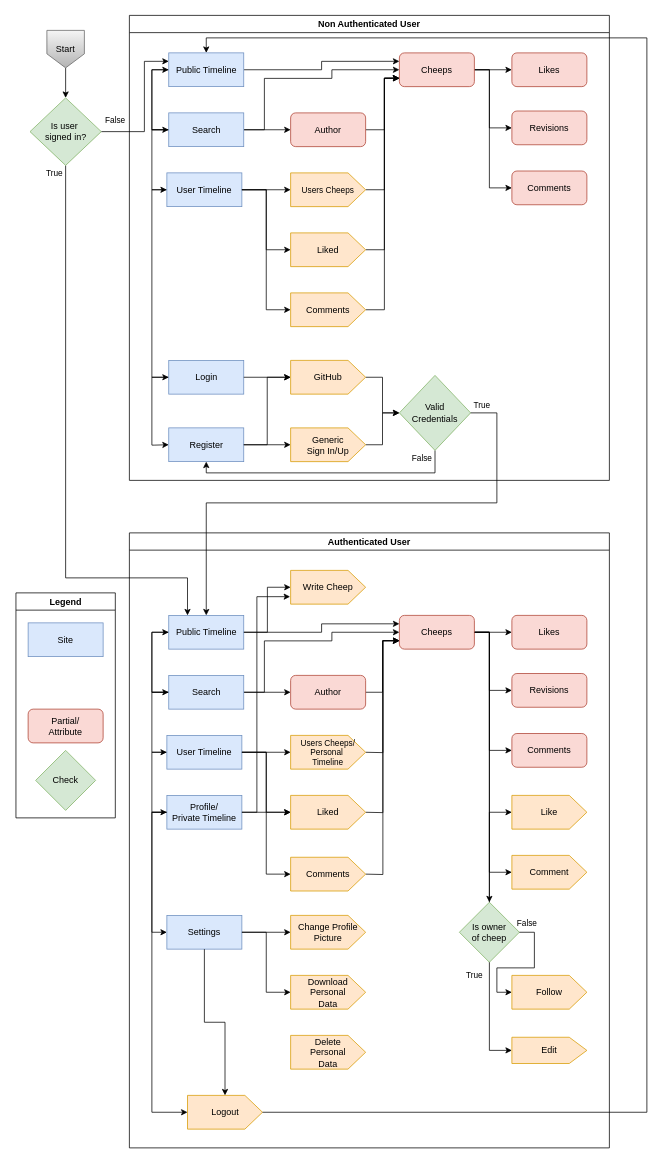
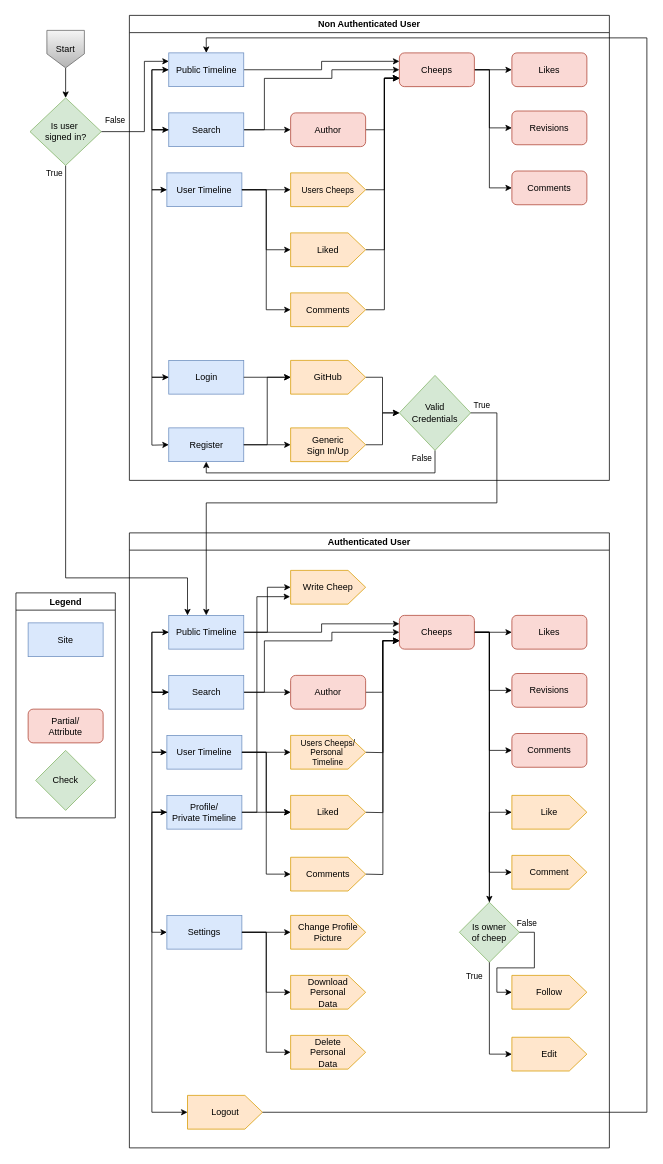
- <mxCell id="45" style="edgeStyle=orthogonalEdgeStyle;rounded=0;orthogonalLoop=1;jettySize=auto;html=1;" edge="1" parent="7" source="33" target="46"><mxGeometry relative="1" as="geometry" /></mxCell>
+ <mxCell id="45" style="edgeStyle=orthogonalEdgeStyle;rounded=0;orthogonalLoop=1;jettySize=auto;html=1;entryX=0;entryY=0.5;entryDx=0;entryDy=0;entryPerimeter=0;" edge="1" parent="7" source="33" target="43"><mxGeometry relative="1" as="geometry" /></mxCell>
- <mxCell id="31" value="Edit" style="shape=singleArrow;whiteSpace=wrap;html=1;arrowWidth=1;arrowSize=0.235;fillColor=#ffe6cc;strokeColor=#d79b00;" vertex="1" parent="7"><mxGeometry x="510" y="672.5" width="100" height="35" as="geometry" /></mxCell>
+ <mxCell id="31" value="Edit" style="shape=singleArrow;whiteSpace=wrap;html=1;arrowWidth=1;arrowSize=0.235;fillColor=#ffe6cc;strokeColor=#d79b00;" vertex="1" parent="7"><mxGeometry x="510" y="672.5" width="100" height="45" as="geometry" /></mxCell>
